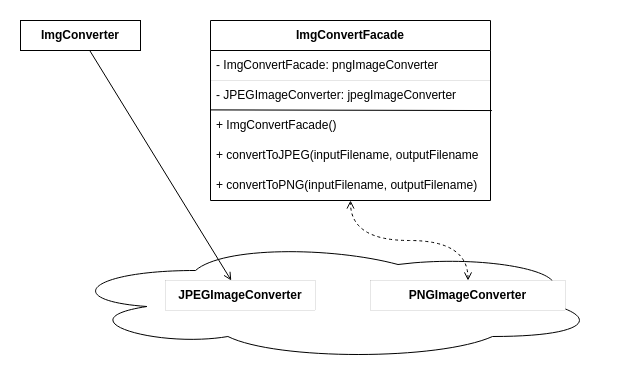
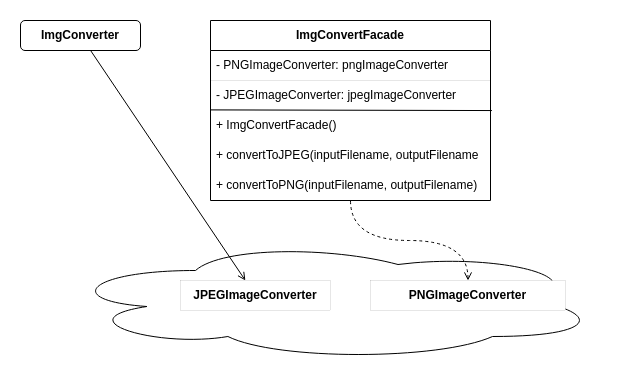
- <mxCell id="3" value="&lt;b&gt;ImgConverter&lt;/b&gt;" style="rounded=0;whiteSpace=wrap;html=1;" vertex="1" parent="1"><mxGeometry x="20" y="20" width="120" height="30" as="geometry" /></mxCell>
+ <mxCell id="3" value="&lt;b&gt;ImgConverter&lt;/b&gt;" style="whiteSpace=wrap;html=1;rounded=1;" vertex="1" parent="1"><mxGeometry x="20" y="20" width="120" height="30" as="geometry" /></mxCell>
- <mxCell id="5" value="- ImgConvertFacade: pngImageConverter" style="text;strokeColor=none;fillColor=none;align=left;verticalAlign=middle;spacingLeft=4;spacingRight=4;overflow=hidden;points=[[0,0.5],[1,0.5]];portConstraint=eastwest;rotatable=0;whiteSpace=wrap;html=1;strokeWidth=1;perimeterSpacing=0;" vertex="1" parent="4"><mxGeometry y="30" width="280" height="30" as="geometry" /></mxCell>
+ <mxCell id="5" value="- PNGImageConverter: pngImageConverter" style="text;strokeColor=none;fillColor=none;align=left;verticalAlign=middle;spacingLeft=4;spacingRight=4;overflow=hidden;points=[[0,0.5],[1,0.5]];portConstraint=eastwest;rotatable=0;whiteSpace=wrap;html=1;strokeWidth=1;perimeterSpacing=0;" vertex="1" parent="4"><mxGeometry y="30" width="280" height="30" as="geometry" /></mxCell>
- <mxCell id="15" style="edgeStyle=orthogonalEdgeStyle;curved=1;rounded=0;orthogonalLoop=1;jettySize=auto;html=1;startArrow=open;startFill=0;endArrow=open;endFill=0;dashed=1;" edge="1" parent="1" source="14" target="4"><mxGeometry relative="1" as="geometry" /></mxCell>
+ <mxCell id="15" style="edgeStyle=orthogonalEdgeStyle;curved=1;rounded=0;orthogonalLoop=1;jettySize=auto;html=1;startArrow=open;startFill=0;endArrow=none;endFill=0;dashed=1;" edge="1" parent="1" source="14" target="4"><mxGeometry relative="1" as="geometry" /></mxCell>
- <mxCell id="13" value="&lt;b&gt;JPEGImageConverter&lt;/b&gt;" style="rounded=0;whiteSpace=wrap;html=1;shadow=0;strokeColor=default;strokeWidth=0;" vertex="1" parent="11"><mxGeometry x="105" y="40" width="150" height="30" as="geometry" /></mxCell>
+ <mxCell id="13" value="&lt;b&gt;JPEGImageConverter&lt;/b&gt;" style="rounded=0;whiteSpace=wrap;html=1;shadow=0;strokeColor=default;strokeWidth=0;" vertex="1" parent="11"><mxGeometry x="120" y="40" width="150" height="30" as="geometry" /></mxCell>
